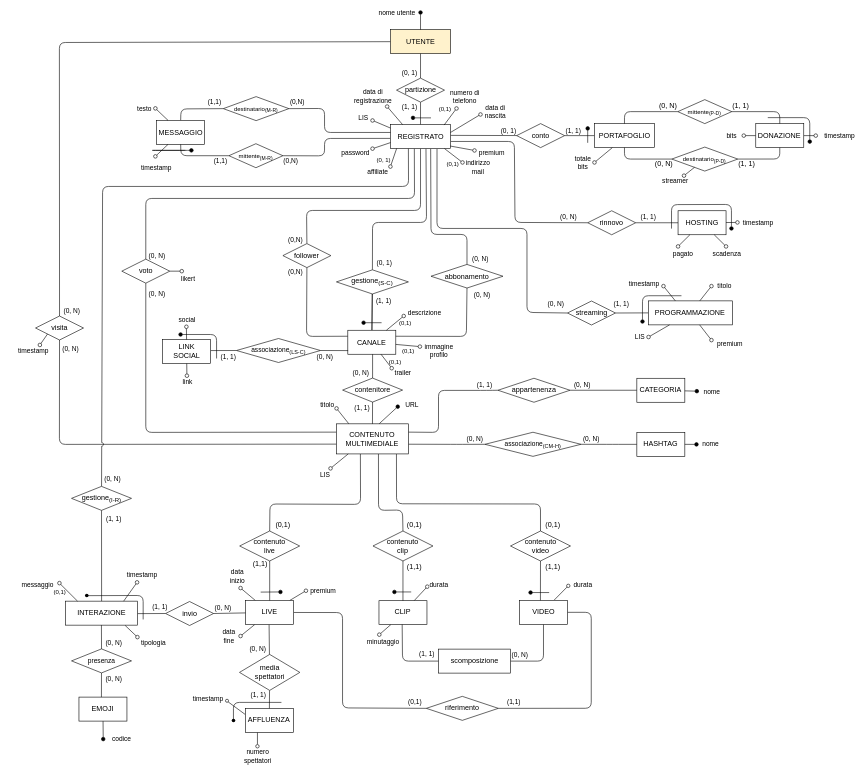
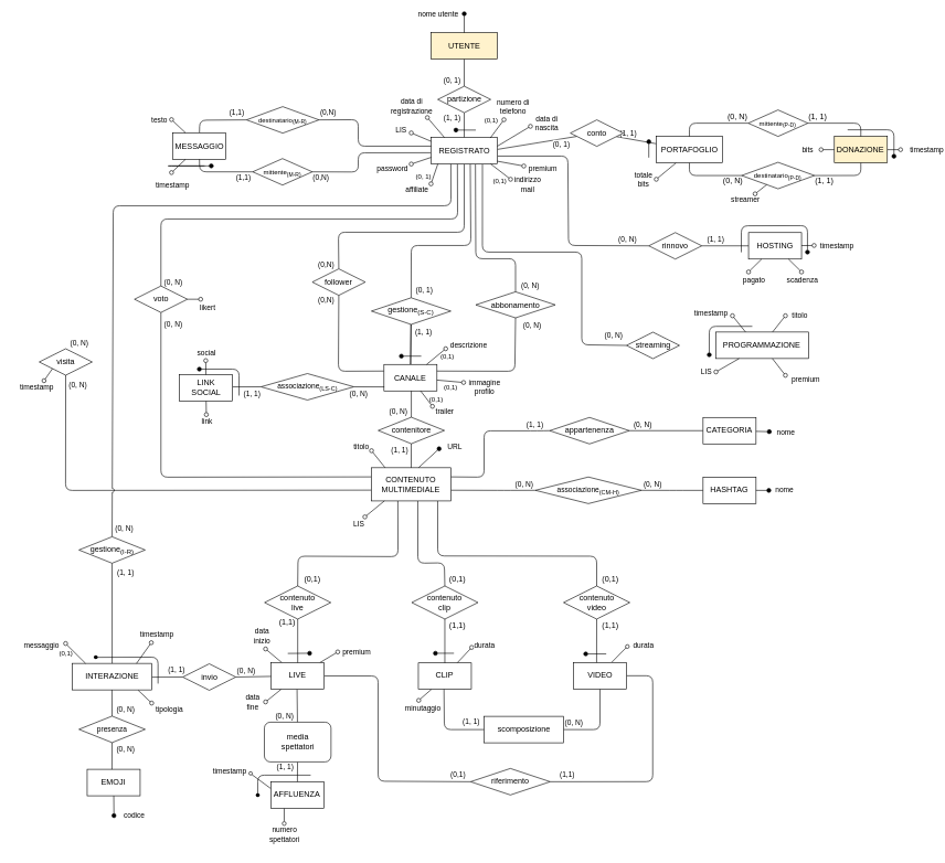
- <mxCell id="85" style="edgeStyle=none;html=1;exitX=0.5;exitY=0;exitDx=0;exitDy=0;endArrow=none;endFill=0;entryX=0;entryY=0.5;entryDx=0;entryDy=0;jumpStyle=arc;" parent="1" source="86" target="209" edge="1"><mxGeometry relative="1" as="geometry"><Array as="points"><mxPoint x="98.53" y="70" /></Array><mxPoint x="579.92" y="180" as="targetPoint" /></mxGeometry></mxCell>
- <mxCell id="31" value="conto" style="rhombus;whiteSpace=wrap;html=1;" parent="1" vertex="1"><mxGeometry x="860.77" y="205.27" width="80" height="40" as="geometry" /></mxCell>
+ <mxCell id="31" value="conto" style="rhombus;whiteSpace=wrap;html=1;" parent="1" vertex="1"><mxGeometry x="860.77" y="180.27" width="80" height="40" as="geometry" /></mxCell>
- <mxCell id="125" value="DONAZIONE" style="rounded=0;whiteSpace=wrap;html=1;strokeColor=#000000;" parent="1" vertex="1"><mxGeometry x="1259.43" y="205.27" width="80" height="40" as="geometry" /></mxCell>
+ <mxCell id="125" value="DONAZIONE" style="rounded=0;whiteSpace=wrap;html=1;strokeColor=#000000;fillColor=#fff2cc;" parent="1" vertex="1"><mxGeometry x="1259.43" y="205.27" width="80" height="40" as="geometry" /></mxCell>
- <mxCell id="36" value="(1, 1)" style="edgeStyle=none;jumpStyle=arc;html=1;exitX=1;exitY=0.5;exitDx=0;exitDy=0;entryX=0;entryY=0.5;entryDx=0;entryDy=0;startArrow=none;startFill=0;endArrow=none;endFill=0;" parent="1" source="37" target="38" edge="1"><mxGeometry x="-0.633" y="15" relative="1" as="geometry"><mxPoint as="offset" /></mxGeometry></mxCell>
- <mxCell id="182" value="media&lt;br&gt;spettatori" style="rhombus;whiteSpace=wrap;html=1;" parent="1" vertex="1"><mxGeometry x="398.75" y="1090.12" width="100.61" height="60" as="geometry" /></mxCell>
+ <mxCell id="182" value="media&lt;br&gt;spettatori" style="whiteSpace=wrap;html=1;rounded=1;" parent="1" vertex="1"><mxGeometry x="398.75" y="1090.12" width="100.61" height="60" as="geometry" /></mxCell>
